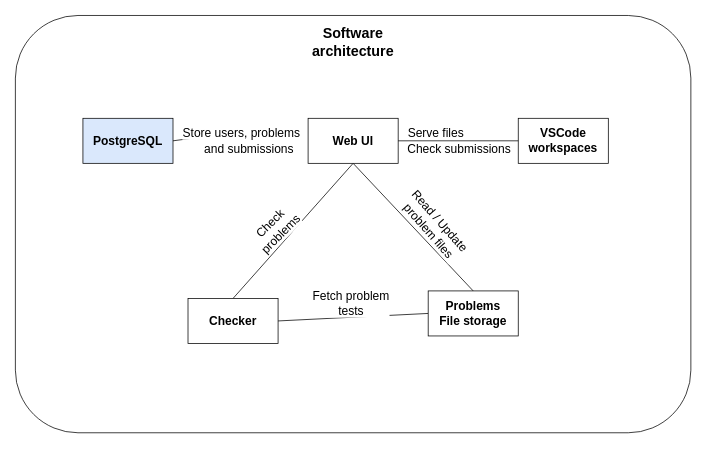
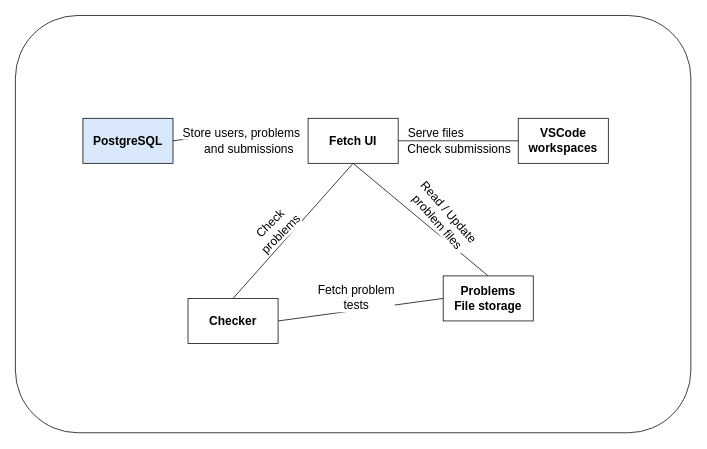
- <mxCell id="3" value="Software architecture" style="text;html=1;strokeColor=none;fillColor=none;align=center;verticalAlign=middle;whiteSpace=wrap;rounded=0;fontSize=19;fontStyle=1" parent="1" vertex="1"><mxGeometry x="390" y="41" width="160" height="30" as="geometry" /></mxCell>
- <mxCell id="8" value="Web UI" style="rounded=0;whiteSpace=wrap;html=1;fontStyle=1;fontSize=16;" parent="1" vertex="1"><mxGeometry x="410" y="157" width="120" height="60" as="geometry" /></mxCell>
+ <mxCell id="8" value="Fetch UI" style="rounded=0;whiteSpace=wrap;html=1;fontStyle=1;fontSize=16;" parent="1" vertex="1"><mxGeometry x="410" y="157" width="120" height="60" as="geometry" /></mxCell>
- <mxCell id="15" value="Problems&lt;br style=&quot;font-size: 16px;&quot;&gt;File storage" style="rounded=0;whiteSpace=wrap;html=1;fontStyle=1;fontSize=16;" parent="1" vertex="1"><mxGeometry x="570" y="387" width="120" height="60" as="geometry" /></mxCell>
+ <mxCell id="15" value="Problems&lt;br style=&quot;font-size: 16px;&quot;&gt;File storage" style="rounded=0;whiteSpace=wrap;html=1;fontStyle=1;fontSize=16;" parent="1" vertex="1"><mxGeometry x="590" y="367" width="120" height="60" as="geometry" /></mxCell>
